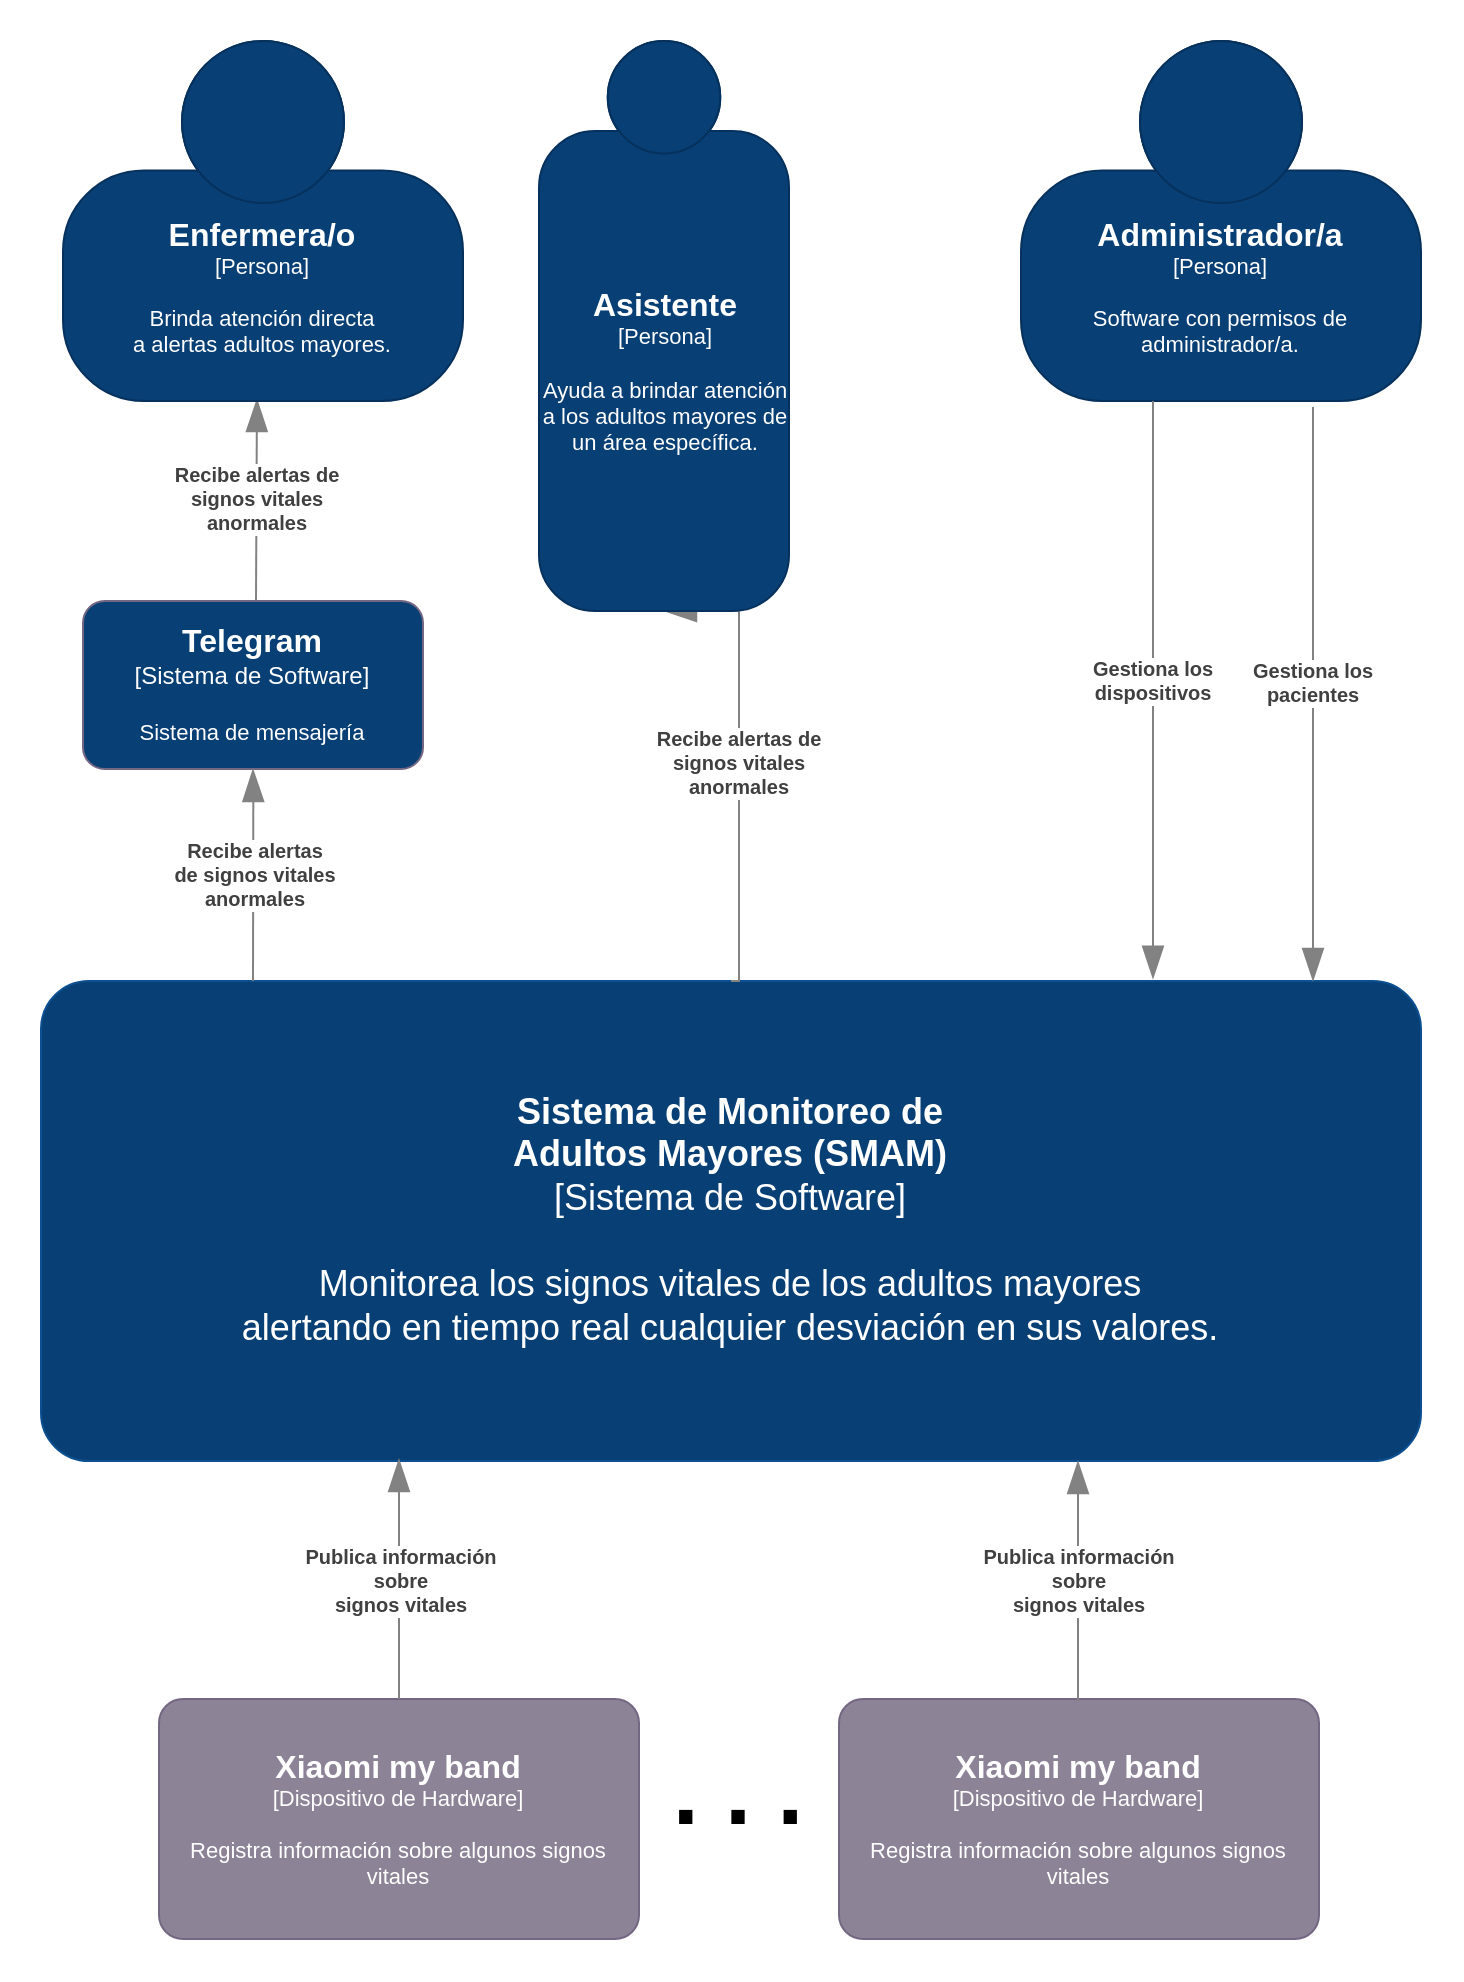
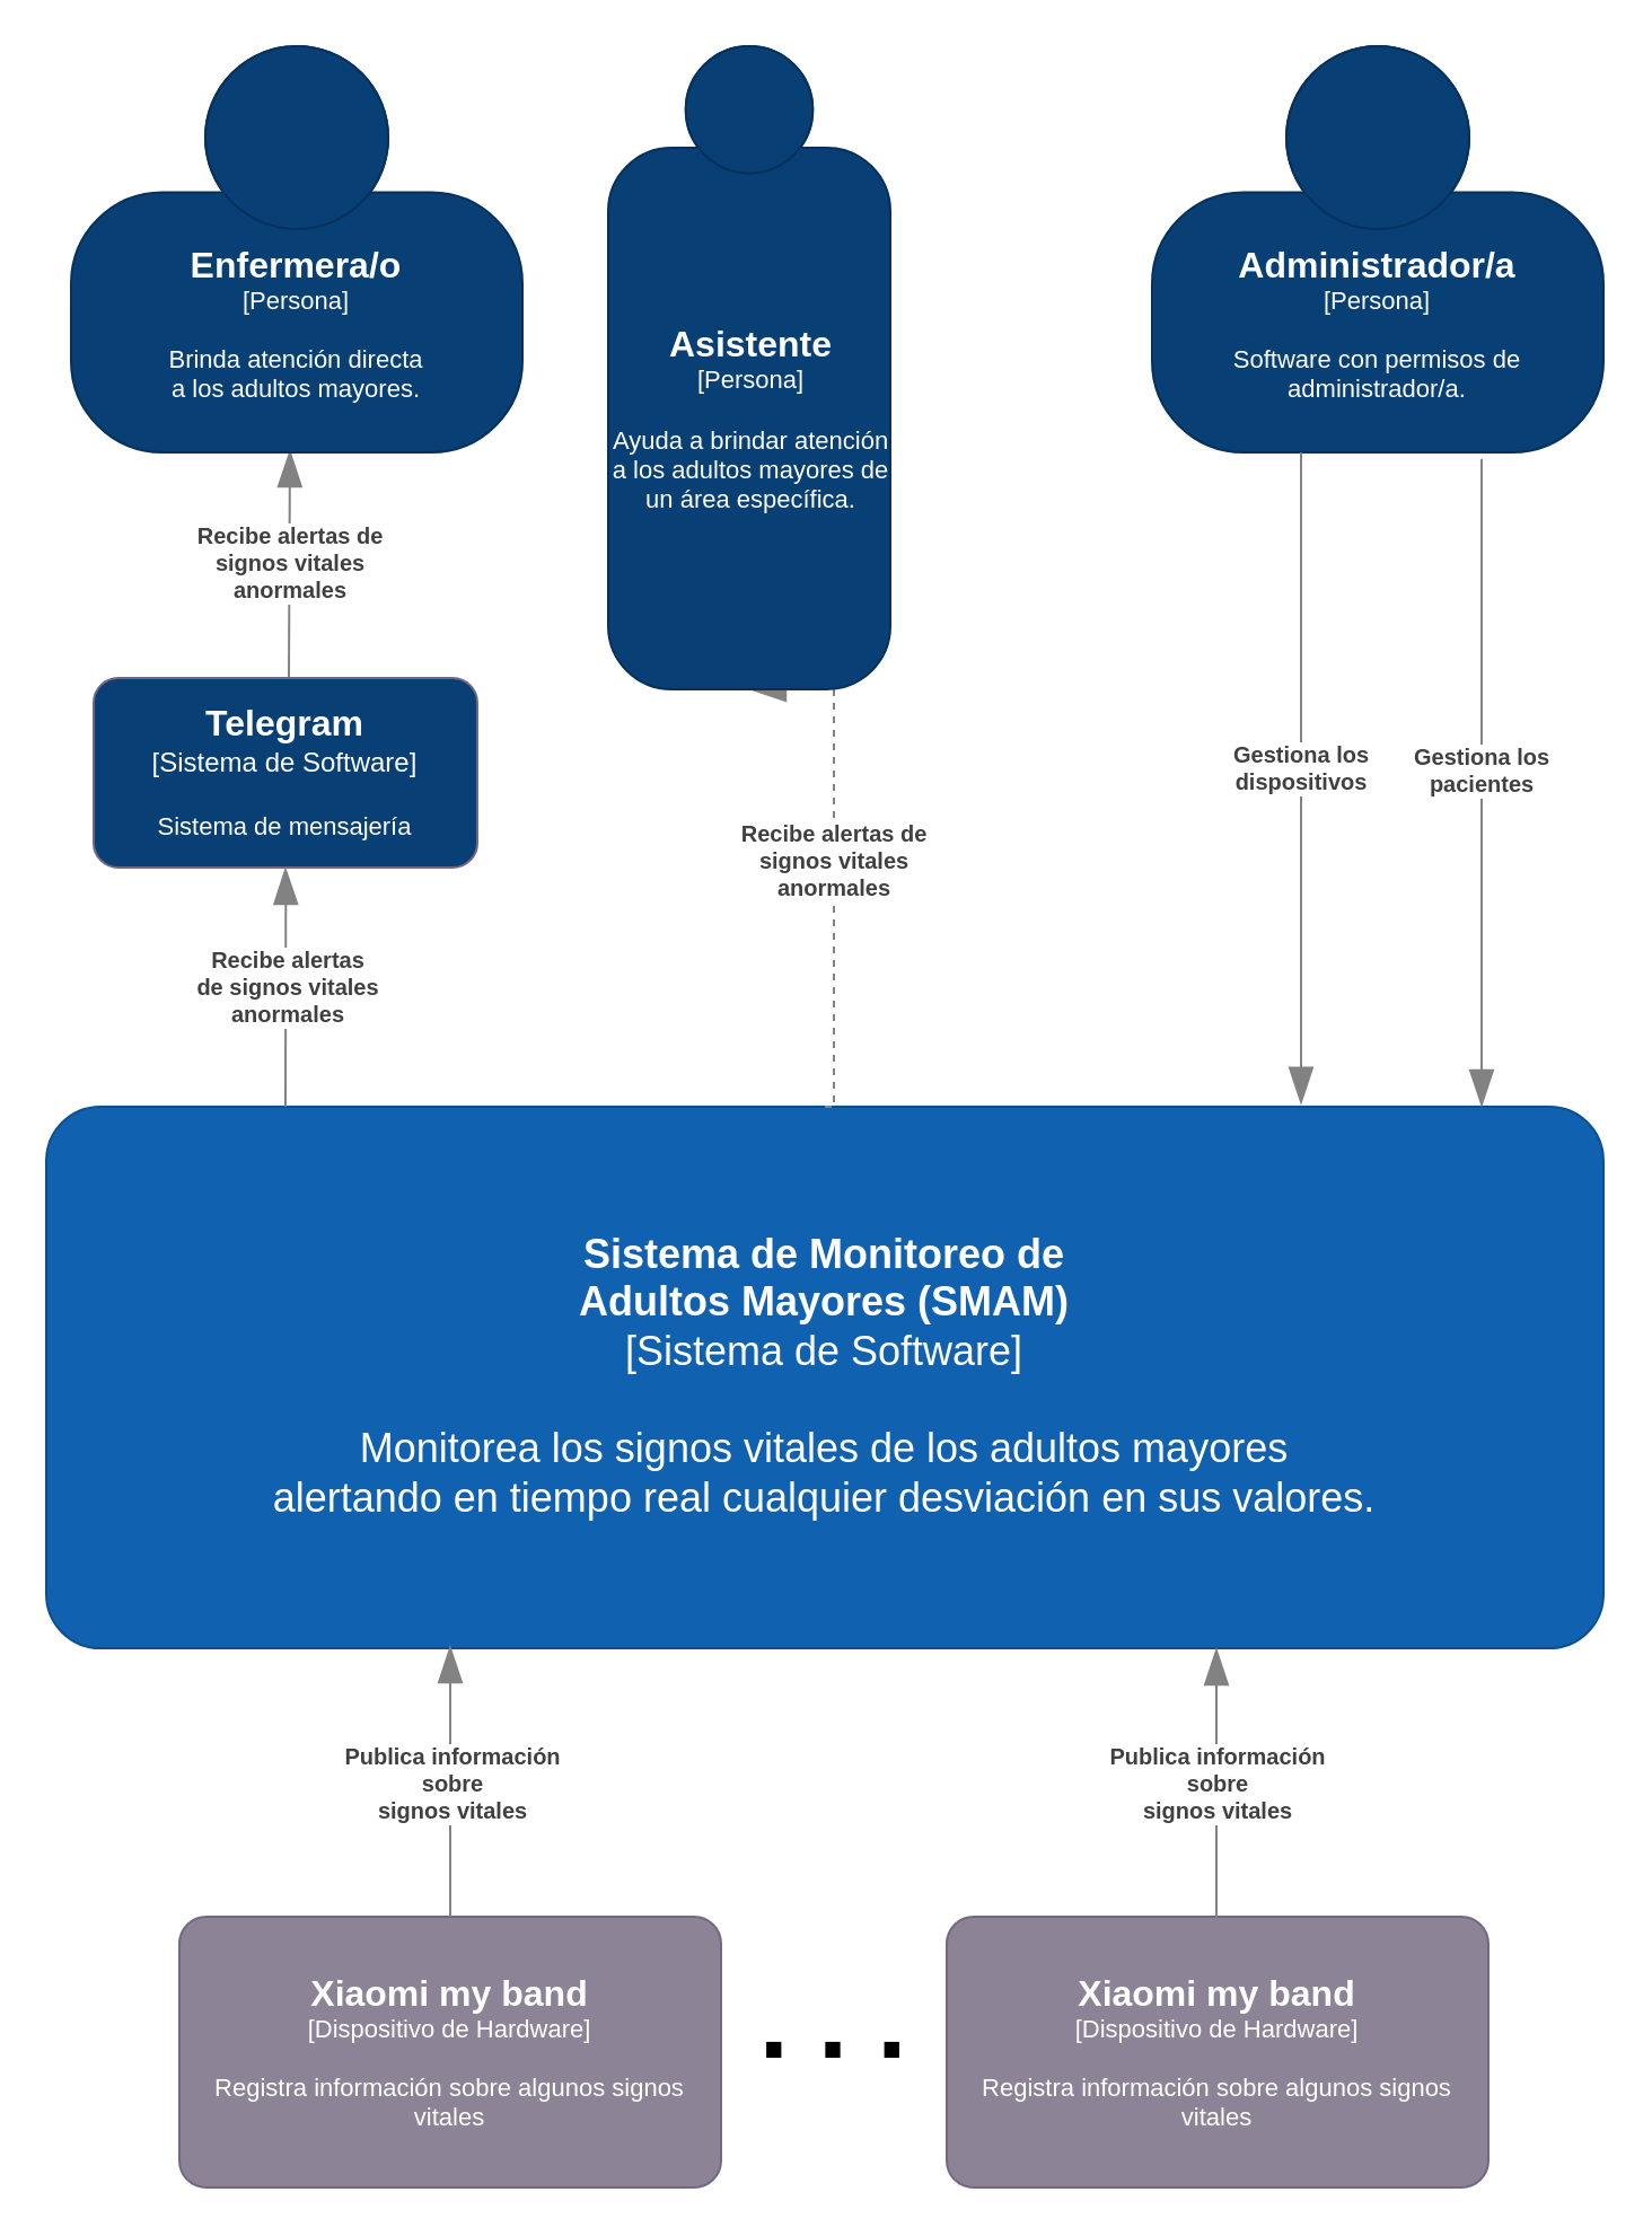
- <mxCell id="13" value="&lt;font style=&quot;font-size: 16px&quot;&gt;&lt;b&gt;Enfermera/o&lt;/b&gt;&lt;/font&gt;&lt;div&gt;[Persona]&lt;/div&gt;&lt;br&gt;&lt;div&gt;&lt;font style=&quot;font-size: 11px&quot;&gt;&lt;font&gt;Brinda atención directa&#10;a alertas adultos mayores.&lt;/font&gt;&lt;/font&gt;&lt;/div&gt;" style="html=1;fontSize=11;dashed=0;whitespace=wrap;fillColor=#083F75;strokeColor=#06315C;fontColor=#FFFFFF;shape=mxgraph.c4.person2;align=center;metaEdit=1;points=[[0.5,0,0],[1,0.5,0],[1,0.75,0],[0.75,1,0],[0.5,1,0],[0.25,1,0],[0,0.75,0],[0,0.5,0]];resizable=1;container=0;movableLabel=0;fixDash=0;overflow=visible;whiteSpace=wrap;" vertex="1" parent="1"><mxGeometry x="31" y="20" width="200" height="180" as="geometry" /></mxCell>
+ <mxCell id="13" value="&lt;font style=&quot;font-size: 16px&quot;&gt;&lt;b&gt;Enfermera/o&lt;/b&gt;&lt;/font&gt;&lt;div&gt;[Persona]&lt;/div&gt;&lt;br&gt;&lt;div&gt;&lt;font style=&quot;font-size: 11px&quot;&gt;&lt;font&gt;Brinda atención directa&#10;a los adultos mayores.&lt;/font&gt;&lt;/font&gt;&lt;/div&gt;" style="html=1;fontSize=11;dashed=0;whitespace=wrap;fillColor=#083F75;strokeColor=#06315C;fontColor=#FFFFFF;shape=mxgraph.c4.person2;align=center;metaEdit=1;points=[[0.5,0,0],[1,0.5,0],[1,0.75,0],[0.75,1,0],[0.5,1,0],[0.25,1,0],[0,0.75,0],[0,0.5,0]];resizable=1;container=0;movableLabel=0;fixDash=0;overflow=visible;whiteSpace=wrap;" vertex="1" parent="1"><mxGeometry x="31" y="20" width="200" height="180" as="geometry" /></mxCell>
- <mxCell id="12" value="&lt;div style=&quot;text-align: left&quot;&gt;&lt;div style=&quot;text-align: center&quot;&gt;&lt;b&gt;Recibe alertas de &#10;signos vitales&#10;anormales &lt;/b&gt;&lt;/div&gt;" style="endArrow=blockThin;html=1;fontSize=10;fontColor=#404040;strokeWidth=1;endFill=1;strokeColor=#828282;elbow=vertical;metaEdit=1;endSize=14;startSize=14;jumpStyle=arc;jumpSize=16;rounded=0;edgeStyle=orthogonalEdgeStyle;entryX=0.5;entryY=1;entryDx=0;entryDy=0;entryPerimeter=0;exitX=0.5;exitY=0;exitDx=0;exitDy=0;exitPerimeter=0;" edge="1" parent="1" source="2" target="15"><mxGeometry width="240" relative="1" as="geometry"><mxPoint x="327" y="490" as="sourcePoint" /><mxPoint x="327" y="201.98" as="targetPoint" /><Array as="points"><mxPoint x="369" y="490" /></Array></mxGeometry></mxCell>
+ <mxCell id="12" value="&lt;div style=&quot;text-align: left&quot;&gt;&lt;div style=&quot;text-align: center&quot;&gt;&lt;b&gt;Recibe alertas de &#10;signos vitales&#10;anormales &lt;/b&gt;&lt;/div&gt;" style="endArrow=blockThin;html=1;fontSize=10;fontColor=#404040;strokeWidth=1;endFill=1;strokeColor=#828282;elbow=vertical;metaEdit=1;endSize=14;startSize=14;jumpStyle=arc;jumpSize=16;rounded=0;edgeStyle=orthogonalEdgeStyle;entryX=0.5;entryY=1;entryDx=0;entryDy=0;entryPerimeter=0;exitX=0.5;exitY=0;exitDx=0;exitDy=0;exitPerimeter=0;dashed=1;" edge="1" parent="1" source="2" target="15"><mxGeometry width="240" relative="1" as="geometry"><mxPoint x="327" y="490" as="sourcePoint" /><mxPoint x="327" y="201.98" as="targetPoint" /><Array as="points"><mxPoint x="369" y="490" /></Array></mxGeometry></mxCell>
- <mxCell id="2" value="&lt;font style=&quot;font-size: 18px;&quot;&gt;&lt;b style=&quot;font-size: 18px;&quot;&gt;Sistema de Monitoreo de &#10;Adultos Mayores (SMAM)&lt;/b&gt;&lt;/font&gt;&lt;div style=&quot;font-size: 18px;&quot;&gt;[Sistema de Software]&lt;/div&gt;&lt;br style=&quot;font-size: 18px;&quot;&gt;&lt;div style=&quot;font-size: 18px;&quot;&gt;&lt;font style=&quot;font-size: 18px;&quot;&gt;&lt;font style=&quot;font-size: 18px;&quot;&gt;Monitorea los signos vitales de los adultos mayores &#10;alertando en tiempo real cualquier desviación en sus valores.&lt;/font&gt;&lt;/font&gt;&lt;/div&gt;" style="rounded=1;html=1;labelBackgroundColor=none;fillColor=#083f75;fontColor=#FFFFFF;align=center;arcSize=10;strokeColor=#0D5091;metaEdit=1;resizable=1;points=[[0.25,0,0],[0.5,0,0],[0.75,0,0],[1,0.25,0],[1,0.5,0],[1,0.75,0],[0.75,1,0],[0.5,1,0],[0.25,1,0],[0,0.75,0],[0,0.5,0],[0,0.25,0]];fontSize=18;spacingLeft=10;spacingRight=10;spacingBottom=0;spacingTop=0;whiteSpace=wrap;" vertex="1" parent="1"><mxGeometry x="20" y="490" width="690" height="240" as="geometry" /></mxCell>
+ <mxCell id="2" value="&lt;font style=&quot;font-size: 18px;&quot;&gt;&lt;b style=&quot;font-size: 18px;&quot;&gt;Sistema de Monitoreo de &#10;Adultos Mayores (SMAM)&lt;/b&gt;&lt;/font&gt;&lt;div style=&quot;font-size: 18px;&quot;&gt;[Sistema de Software]&lt;/div&gt;&lt;br style=&quot;font-size: 18px;&quot;&gt;&lt;div style=&quot;font-size: 18px;&quot;&gt;&lt;font style=&quot;font-size: 18px;&quot;&gt;&lt;font style=&quot;font-size: 18px;&quot;&gt;Monitorea los signos vitales de los adultos mayores &#10;alertando en tiempo real cualquier desviación en sus valores.&lt;/font&gt;&lt;/font&gt;&lt;/div&gt;" style="rounded=1;html=1;labelBackgroundColor=none;fillColor=#1061B0;fontColor=#FFFFFF;align=center;arcSize=10;strokeColor=#0D5091;metaEdit=1;resizable=1;points=[[0.25,0,0],[0.5,0,0],[0.75,0,0],[1,0.25,0],[1,0.5,0],[1,0.75,0],[0.75,1,0],[0.5,1,0],[0.25,1,0],[0,0.75,0],[0,0.5,0],[0,0.25,0]];fontSize=18;spacingLeft=10;spacingRight=10;spacingBottom=0;spacingTop=0;whiteSpace=wrap;" vertex="1" parent="1"><mxGeometry x="20" y="490" width="690" height="240" as="geometry" /></mxCell>
